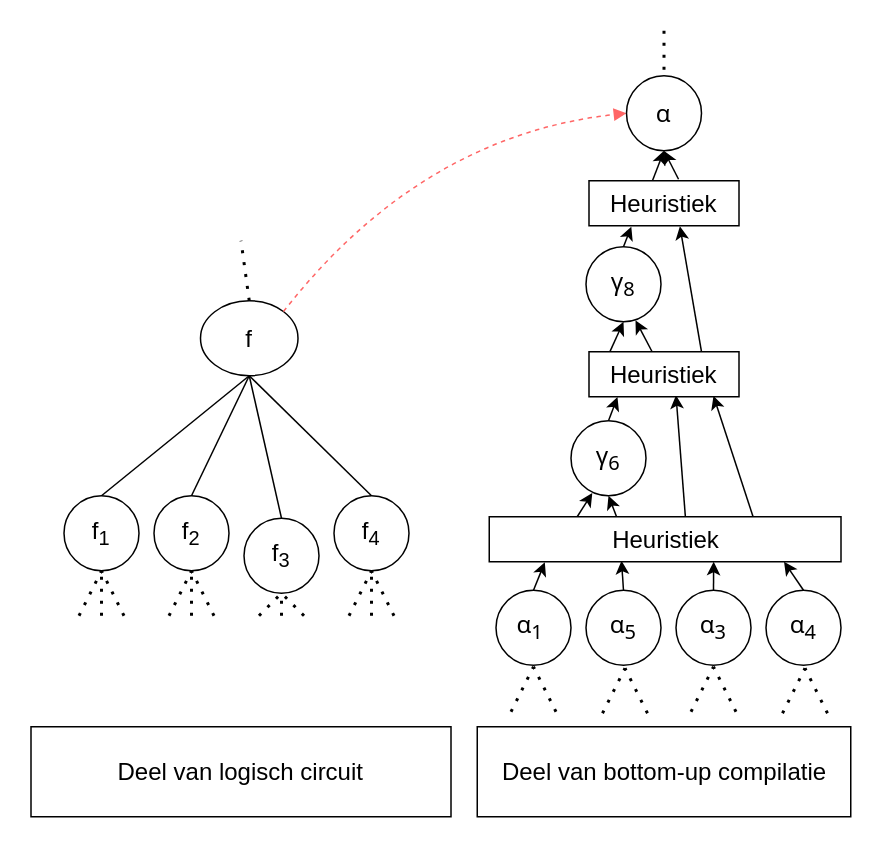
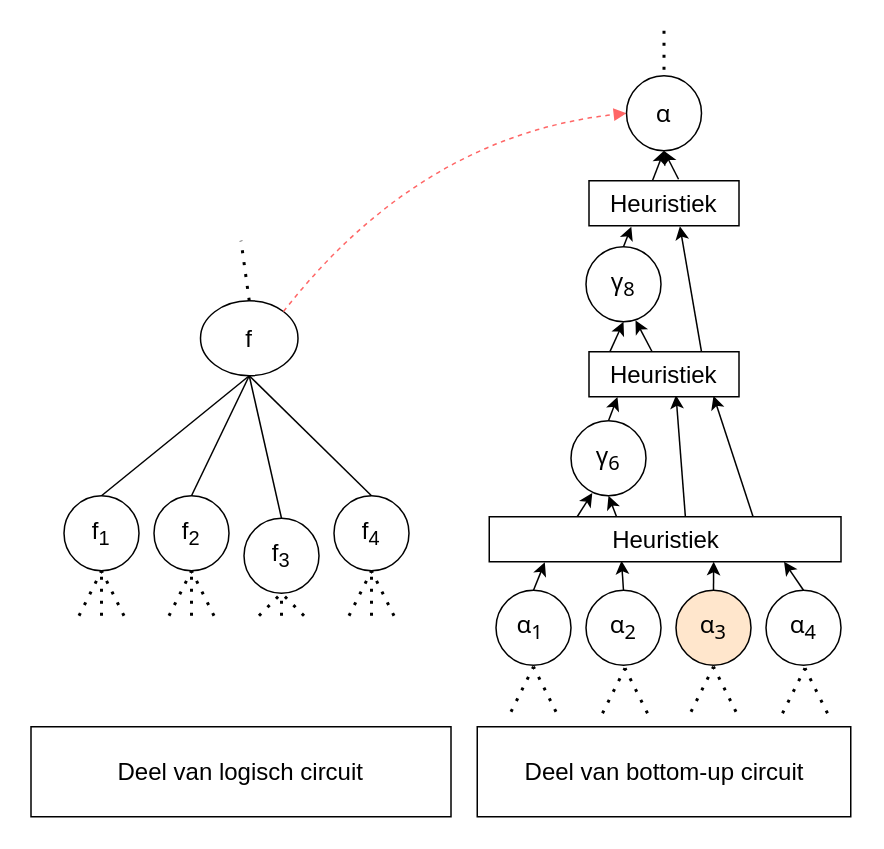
- <mxCell id="10" value="&lt;span style=&quot;font-family: Söhne, ui-sans-serif, system-ui, -apple-system, &amp;quot;Segoe UI&amp;quot;, Roboto, Ubuntu, Cantarell, &amp;quot;Noto Sans&amp;quot;, sans-serif, &amp;quot;Helvetica Neue&amp;quot;, Arial, &amp;quot;Apple Color Emoji&amp;quot;, &amp;quot;Segoe UI Emoji&amp;quot;, &amp;quot;Segoe UI Symbol&amp;quot;, &amp;quot;Noto Color Emoji&amp;quot;; font-size: 16px; text-align: start; white-space-collapse: preserve;&quot;&gt;α&lt;sub&gt;5&lt;/sub&gt;&lt;/span&gt;" style="ellipse;whiteSpace=wrap;html=1;aspect=fixed;" parent="1" vertex="1"><mxGeometry x="390" y="393" width="50" height="50" as="geometry" /></mxCell>
+ <mxCell id="10" value="&lt;span style=&quot;font-family: Söhne, ui-sans-serif, system-ui, -apple-system, &amp;quot;Segoe UI&amp;quot;, Roboto, Ubuntu, Cantarell, &amp;quot;Noto Sans&amp;quot;, sans-serif, &amp;quot;Helvetica Neue&amp;quot;, Arial, &amp;quot;Apple Color Emoji&amp;quot;, &amp;quot;Segoe UI Emoji&amp;quot;, &amp;quot;Segoe UI Symbol&amp;quot;, &amp;quot;Noto Color Emoji&amp;quot;; font-size: 16px; text-align: start; white-space-collapse: preserve;&quot;&gt;α&lt;sub&gt;2&lt;/sub&gt;&lt;/span&gt;" style="ellipse;whiteSpace=wrap;html=1;aspect=fixed;" parent="1" vertex="1"><mxGeometry x="390" y="393" width="50" height="50" as="geometry" /></mxCell>
- <mxCell id="11" value="&lt;span style=&quot;font-family: Söhne, ui-sans-serif, system-ui, -apple-system, &amp;quot;Segoe UI&amp;quot;, Roboto, Ubuntu, Cantarell, &amp;quot;Noto Sans&amp;quot;, sans-serif, &amp;quot;Helvetica Neue&amp;quot;, Arial, &amp;quot;Apple Color Emoji&amp;quot;, &amp;quot;Segoe UI Emoji&amp;quot;, &amp;quot;Segoe UI Symbol&amp;quot;, &amp;quot;Noto Color Emoji&amp;quot;; font-size: 16px; text-align: start; white-space-collapse: preserve;&quot;&gt;α&lt;sub&gt;3&lt;/sub&gt;&lt;/span&gt;" style="ellipse;whiteSpace=wrap;html=1;aspect=fixed;" parent="1" vertex="1"><mxGeometry x="450" y="393" width="50" height="50" as="geometry" /></mxCell>
+ <mxCell id="11" value="&lt;span style=&quot;font-family: Söhne, ui-sans-serif, system-ui, -apple-system, &amp;quot;Segoe UI&amp;quot;, Roboto, Ubuntu, Cantarell, &amp;quot;Noto Sans&amp;quot;, sans-serif, &amp;quot;Helvetica Neue&amp;quot;, Arial, &amp;quot;Apple Color Emoji&amp;quot;, &amp;quot;Segoe UI Emoji&amp;quot;, &amp;quot;Segoe UI Symbol&amp;quot;, &amp;quot;Noto Color Emoji&amp;quot;; font-size: 16px; text-align: start; white-space-collapse: preserve;&quot;&gt;α&lt;sub&gt;3&lt;/sub&gt;&lt;/span&gt;" style="ellipse;whiteSpace=wrap;html=1;aspect=fixed;fillColor=#ffe6cc;" parent="1" vertex="1"><mxGeometry x="450" y="393" width="50" height="50" as="geometry" /></mxCell>
- <mxCell id="3" value="&lt;font style=&quot;font-size: 16px;&quot;&gt;Deel van bottom-up compilatie&lt;/font&gt;" style="rounded=0;whiteSpace=wrap;html=1;" parent="1" vertex="1"><mxGeometry x="317.5" y="484" width="249" height="60" as="geometry" /></mxCell>
+ <mxCell id="3" value="&lt;font style=&quot;font-size: 16px;&quot;&gt;Deel van bottom-up circuit&lt;/font&gt;" style="rounded=0;whiteSpace=wrap;html=1;" parent="1" vertex="1"><mxGeometry x="317.5" y="484" width="249" height="60" as="geometry" /></mxCell>
